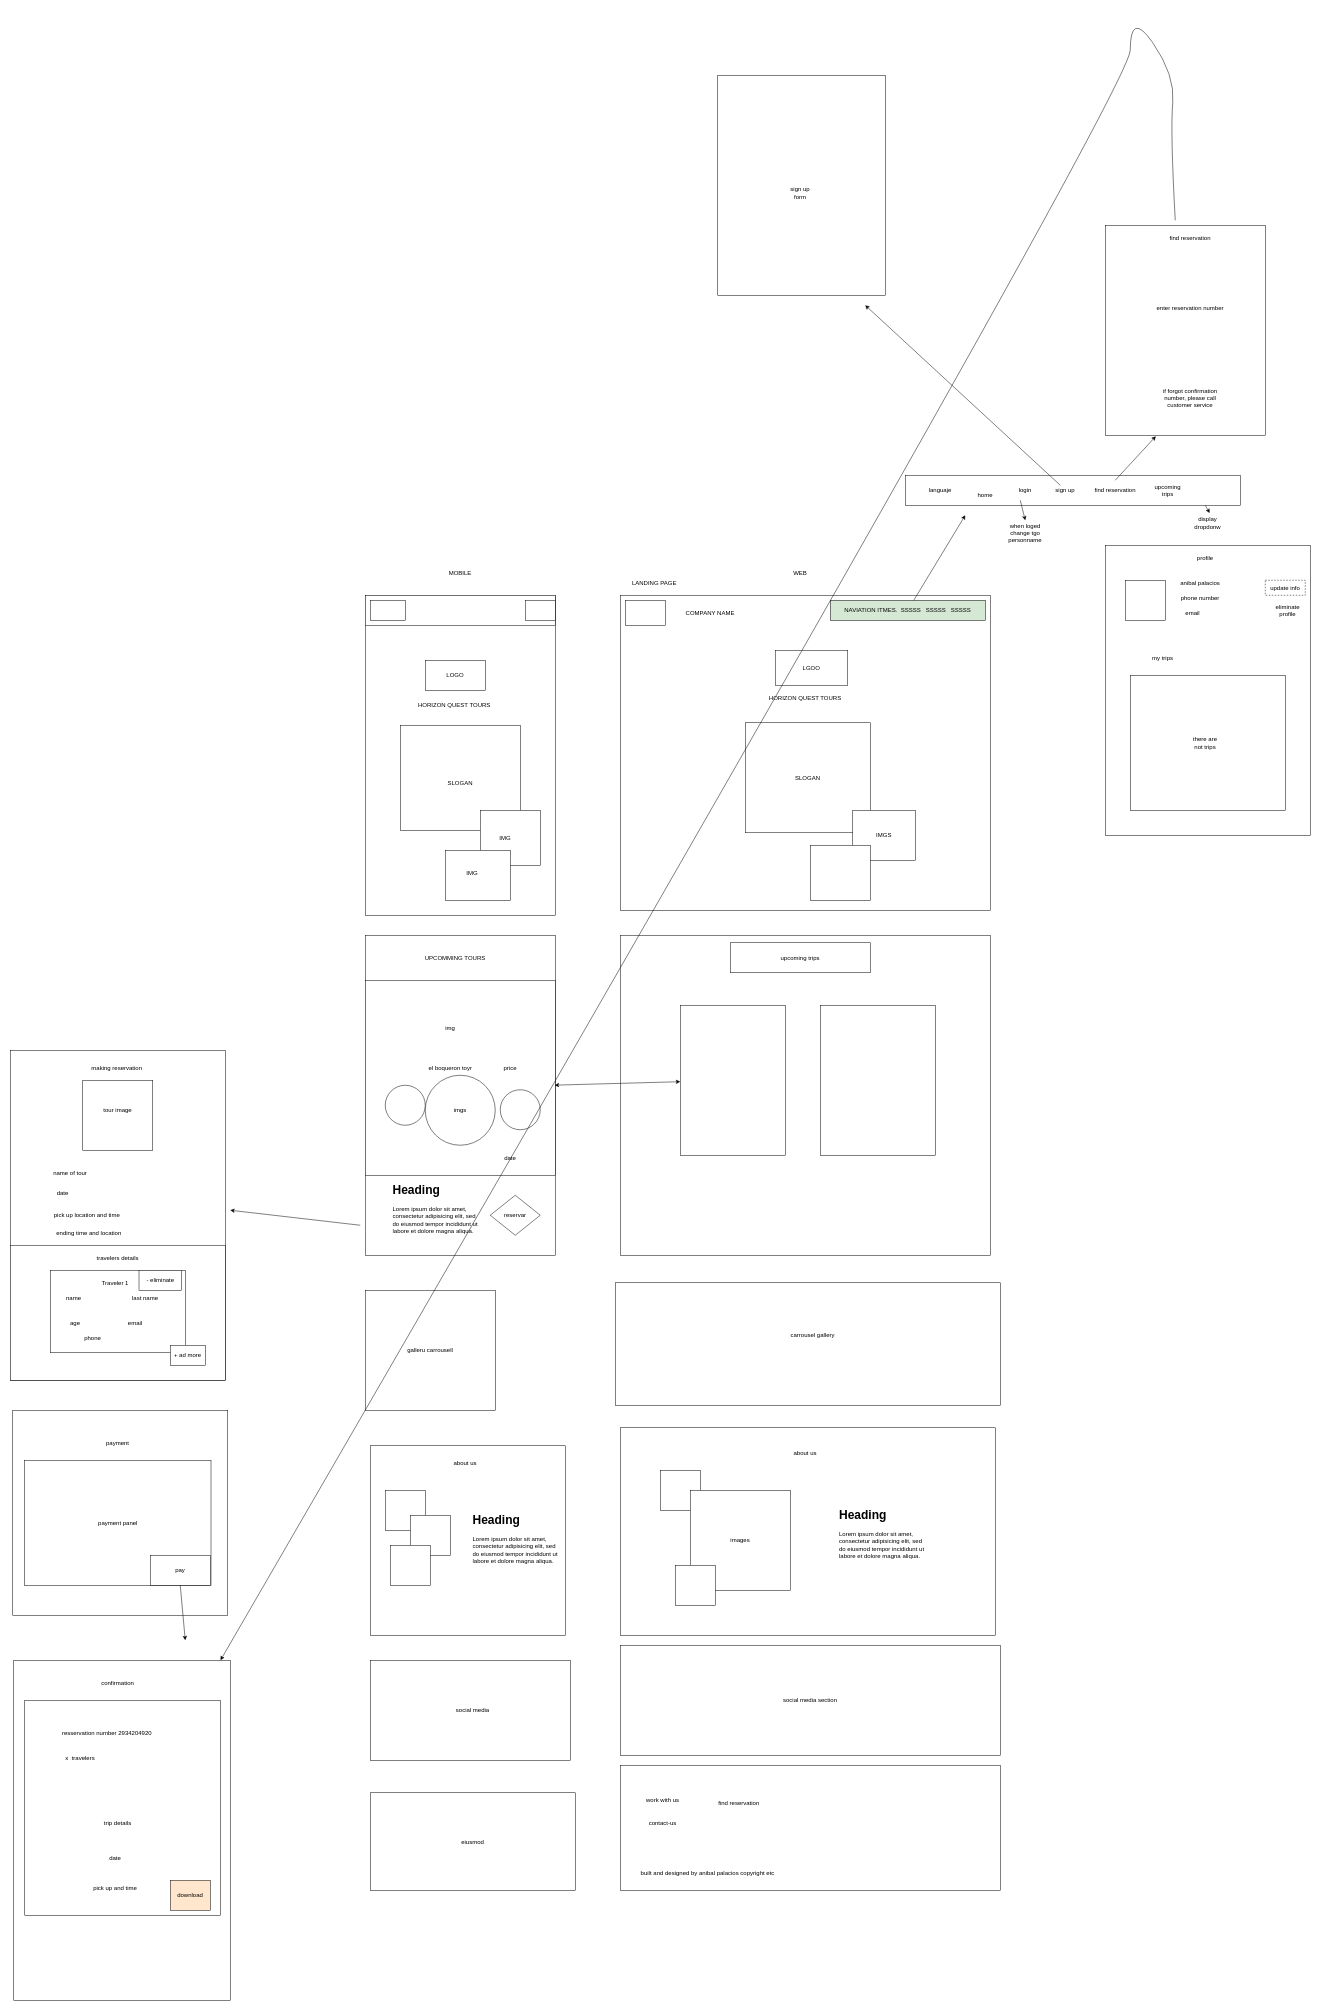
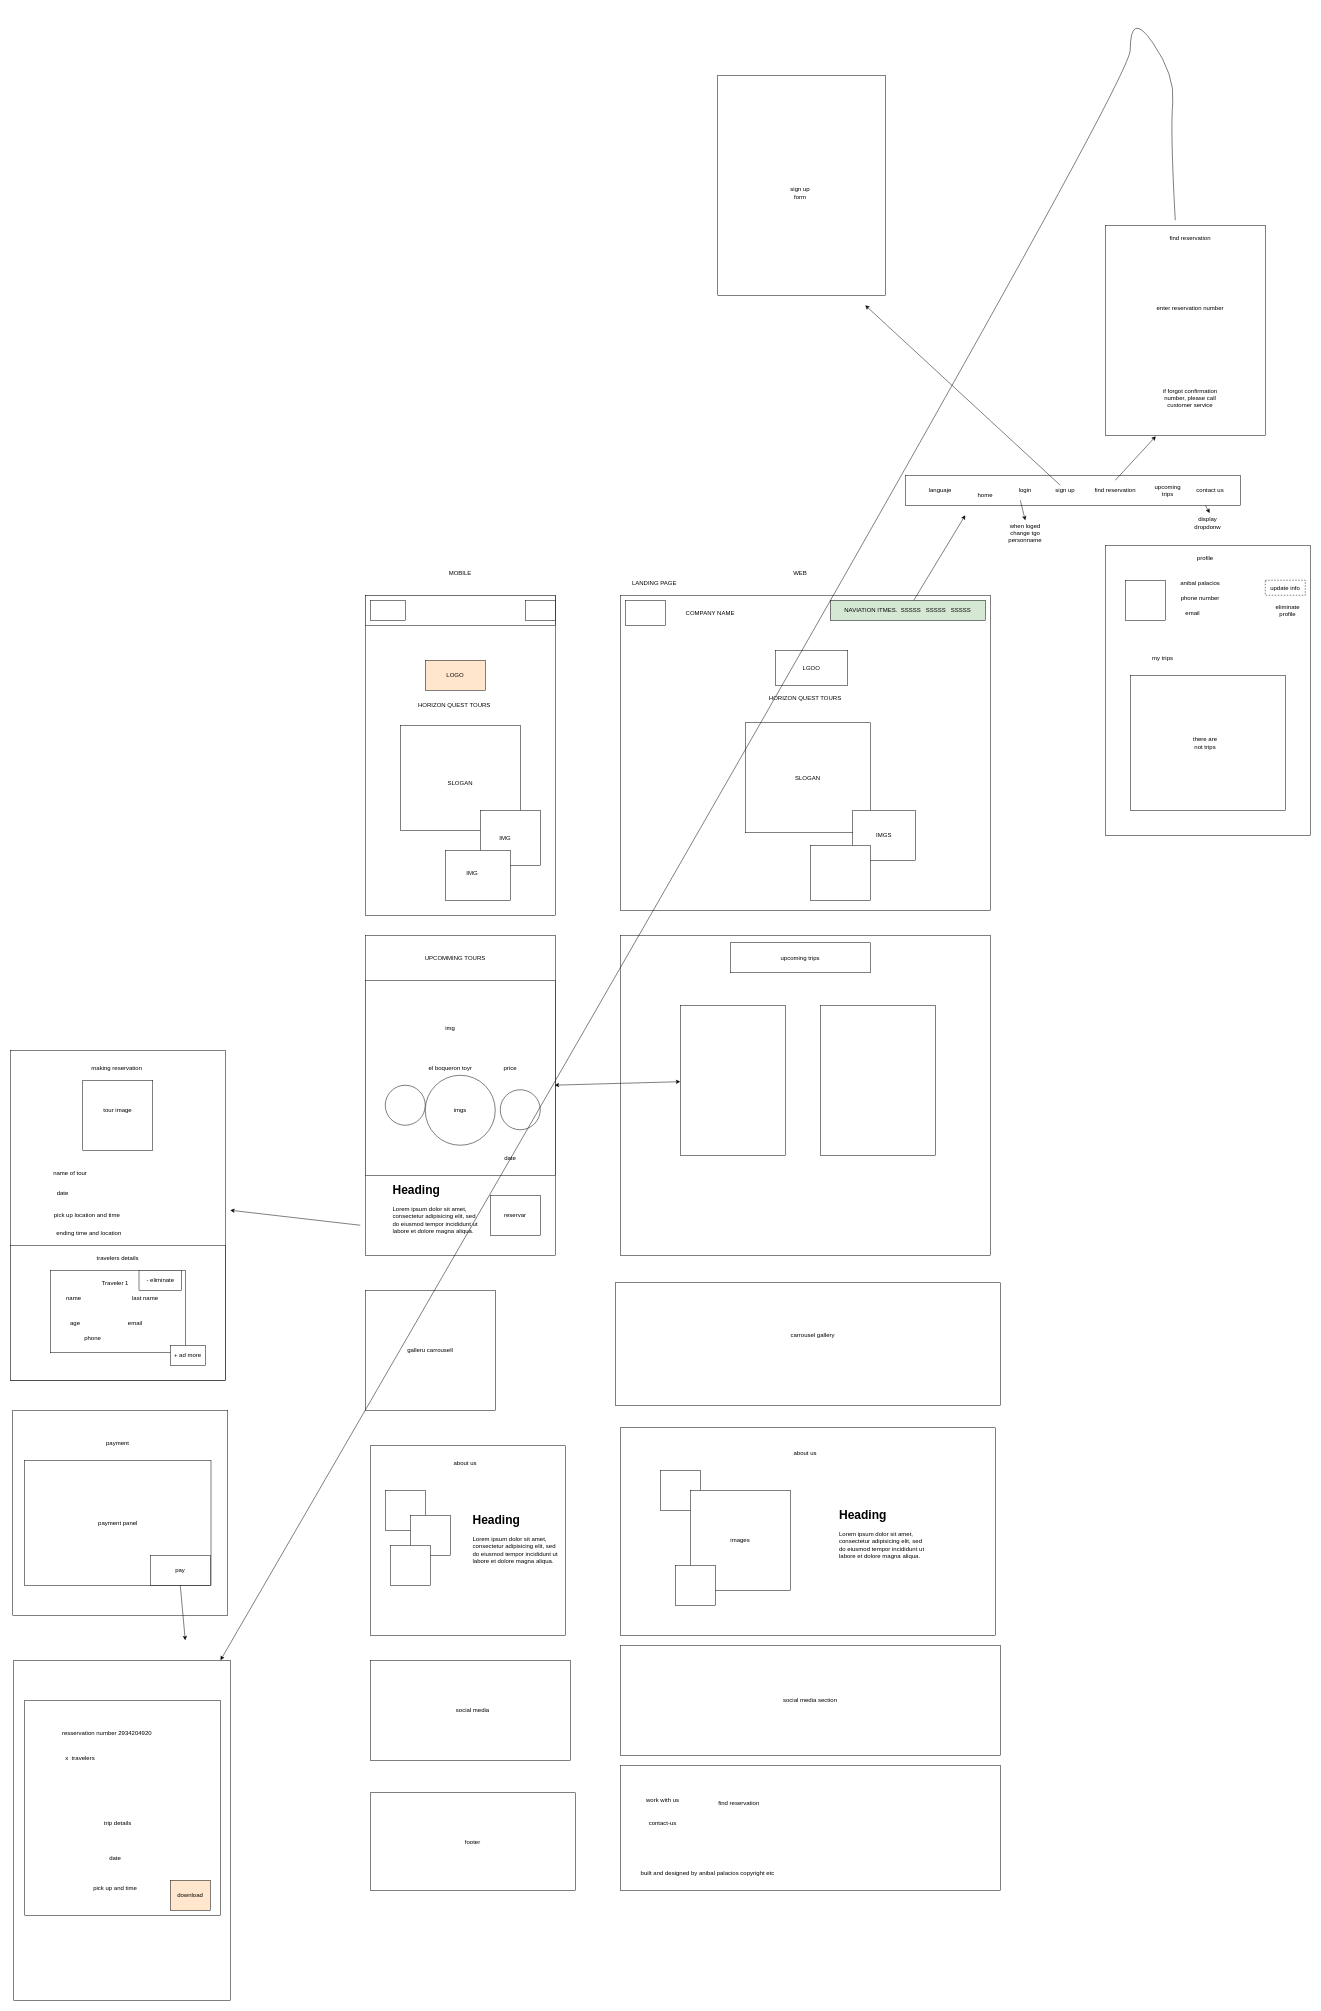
+ <mxCell id="111" value="contact us" style="text;html=1;strokeColor=none;fillColor=none;align=center;verticalAlign=middle;whiteSpace=wrap;rounded=0;" vertex="1" parent="1"><mxGeometry x="2390" y="965" width="60" height="30" as="geometry" /></mxCell>
- <mxCell id="12" value="LOGO&lt;br&gt;" style="rounded=0;whiteSpace=wrap;html=1;" parent="1" vertex="1"><mxGeometry x="850" y="1320" width="120" height="60" as="geometry" /></mxCell>
+ <mxCell id="12" value="LOGO&lt;br&gt;" style="rounded=0;whiteSpace=wrap;html=1;fillColor=#ffe6cc;" parent="1" vertex="1"><mxGeometry x="850" y="1320" width="120" height="60" as="geometry" /></mxCell>
- <mxCell id="39" value="reservar" style="rhombus;whiteSpace=wrap;html=1;" vertex="1" parent="1"><mxGeometry x="980" y="2390" width="100" height="80" as="geometry" /></mxCell>
+ <mxCell id="39" value="reservar" style="rounded=0;whiteSpace=wrap;html=1;" vertex="1" parent="1"><mxGeometry x="980" y="2390" width="100" height="80" as="geometry" /></mxCell>
- <mxCell id="69" value="confirmation" style="text;html=1;strokeColor=none;fillColor=none;align=center;verticalAlign=middle;whiteSpace=wrap;rounded=0;" vertex="1" parent="1"><mxGeometry x="205" y="3350" width="60" height="30" as="geometry" /></mxCell>
- <mxCell id="100" value="eiusmod" style="rounded=0;whiteSpace=wrap;html=1;" vertex="1" parent="1"><mxGeometry x="740" y="3585" width="410" height="195" as="geometry" /></mxCell>
+ <mxCell id="100" value="footer" style="rounded=0;whiteSpace=wrap;html=1;" vertex="1" parent="1"><mxGeometry x="740" y="3585" width="410" height="195" as="geometry" /></mxCell>
